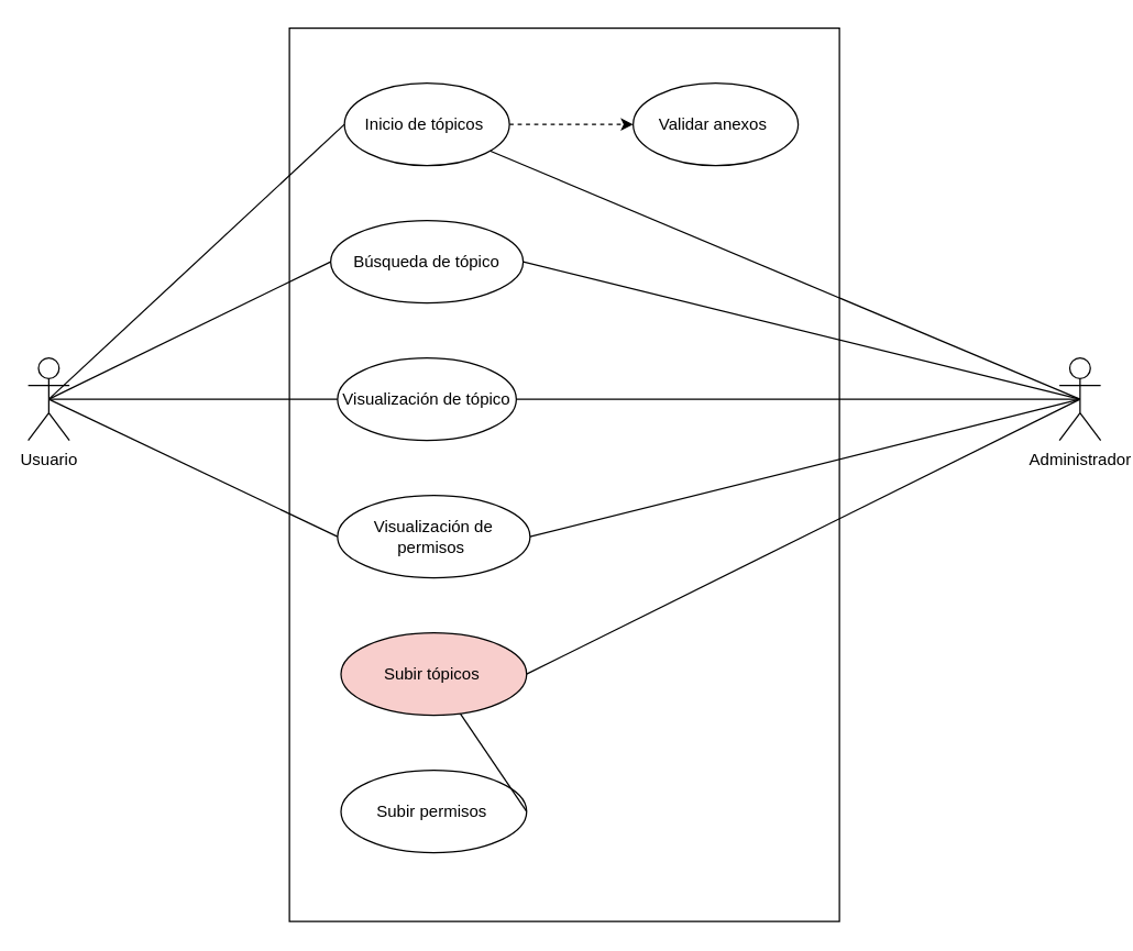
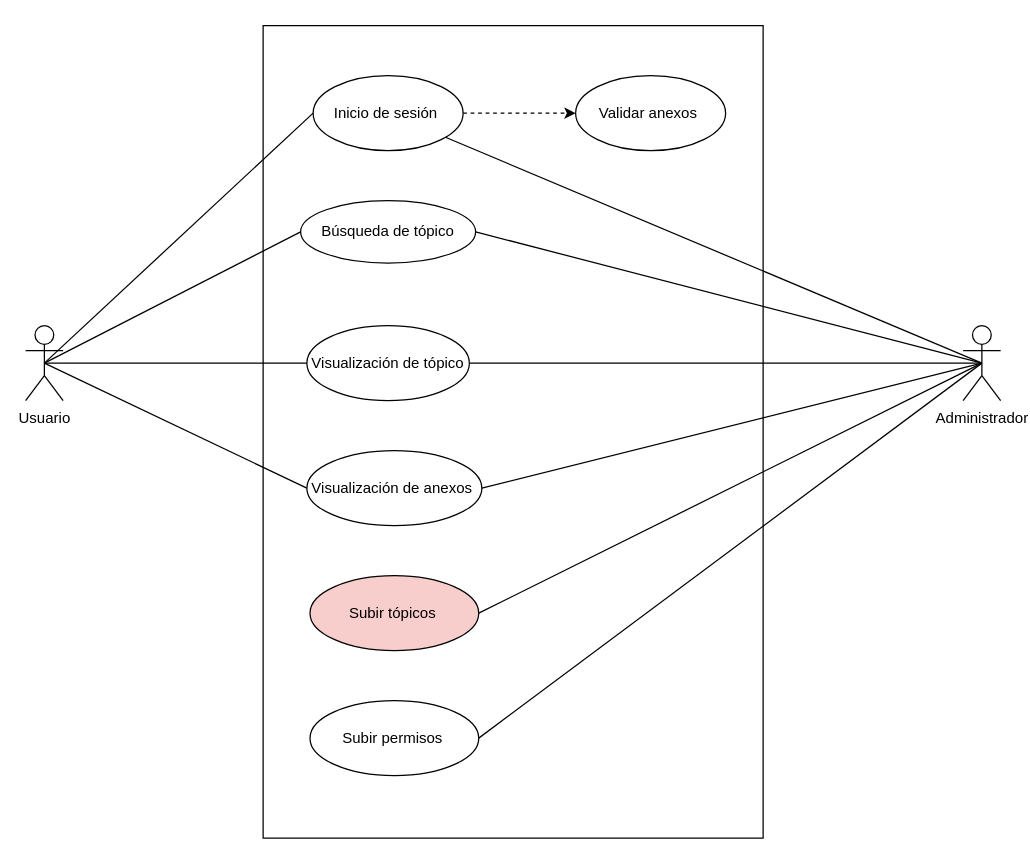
- <mxCell id="5" value="&lt;p class=&quot;MsoNormal&quot;&gt;Inicio de tópicos&amp;nbsp;&lt;/p&gt;" style="ellipse;whiteSpace=wrap;html=1;" vertex="1" parent="1"><mxGeometry x="250" y="60" width="120" height="60" as="geometry" /></mxCell>
+ <mxCell id="5" value="&lt;p class=&quot;MsoNormal&quot;&gt;Inicio de sesión&amp;nbsp;&lt;/p&gt;" style="ellipse;whiteSpace=wrap;html=1;" vertex="1" parent="1"><mxGeometry x="250" y="60" width="120" height="60" as="geometry" /></mxCell>
- <mxCell id="7" value="&lt;p class=&quot;MsoNormal&quot;&gt;Búsqueda de tópico&lt;/p&gt;" style="ellipse;whiteSpace=wrap;html=1;" vertex="1" parent="1"><mxGeometry x="240" y="160" width="140" height="60" as="geometry" /></mxCell>
+ <mxCell id="7" value="&lt;p class=&quot;MsoNormal&quot;&gt;Búsqueda de tópico&lt;/p&gt;" style="ellipse;whiteSpace=wrap;html=1;" vertex="1" parent="1"><mxGeometry x="240" y="160" width="140" height="50" as="geometry" /></mxCell>
- <mxCell id="11" value="&lt;p class=&quot;MsoNormal&quot;&gt;&lt;/p&gt;&lt;p class=&quot;MsoNormal&quot;&gt;&lt;span&gt;Visualización de permisos&lt;/span&gt;&amp;nbsp;&lt;/p&gt;" style="ellipse;whiteSpace=wrap;html=1;" vertex="1" parent="1"><mxGeometry x="245" y="360" width="140" height="60" as="geometry" /></mxCell>
+ <mxCell id="11" value="&lt;p class=&quot;MsoNormal&quot;&gt;&lt;/p&gt;&lt;p class=&quot;MsoNormal&quot;&gt;&lt;span&gt;Visualización de anexos&lt;/span&gt;&amp;nbsp;&lt;/p&gt;" style="ellipse;whiteSpace=wrap;html=1;" vertex="1" parent="1"><mxGeometry x="245" y="360" width="140" height="60" as="geometry" /></mxCell>
- <mxCell id="22" value="" style="endArrow=none;html=1;exitX=1;exitY=0.5;exitDx=0;exitDy=0;" edge="1" parent="1" source="14" target="13"><mxGeometry width="50" height="50" relative="1" as="geometry"><mxPoint x="610" y="540" as="sourcePoint" /><mxPoint x="660" y="490" as="targetPoint" /></mxGeometry></mxCell>
+ <mxCell id="22" value="" style="endArrow=none;html=1;entryX=0.5;entryY=0.5;entryDx=0;entryDy=0;entryPerimeter=0;exitX=1;exitY=0.5;exitDx=0;exitDy=0;" edge="1" parent="1" source="14" target="15"><mxGeometry width="50" height="50" relative="1" as="geometry"><mxPoint x="610" y="540" as="sourcePoint" /><mxPoint x="660" y="490" as="targetPoint" /></mxGeometry></mxCell>
